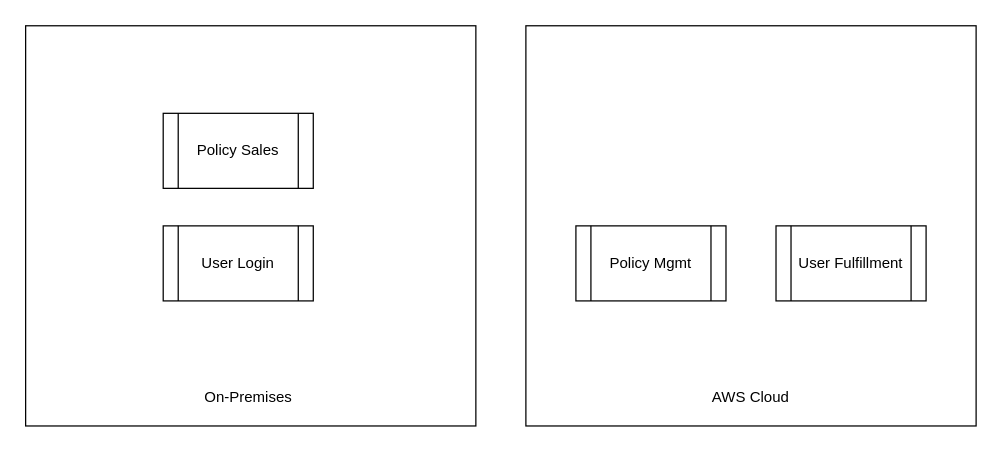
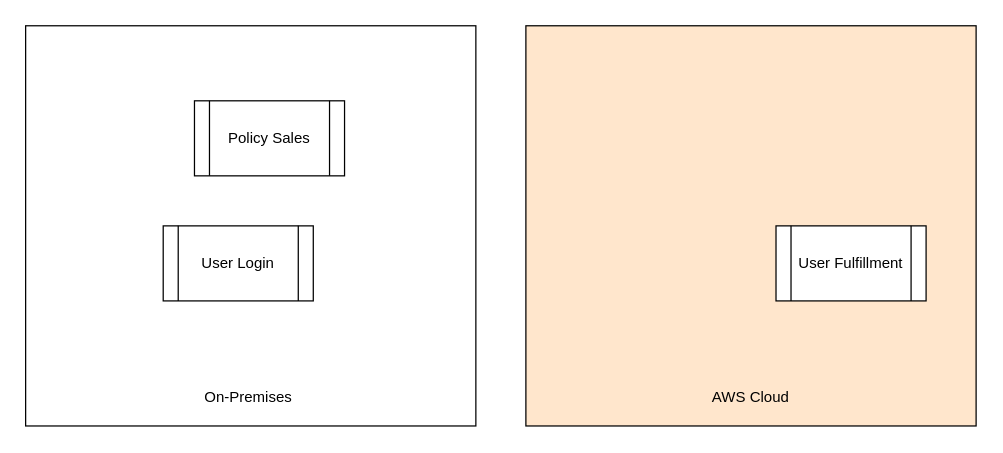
- <mxCell id="6" value="Policy Sales" style="shape=process;whiteSpace=wrap;html=1;backgroundOutline=1;" vertex="1" parent="1"><mxGeometry x="130" y="90" width="120" height="60" as="geometry" /></mxCell>
+ <mxCell id="6" value="Policy Sales" style="shape=process;whiteSpace=wrap;html=1;backgroundOutline=1;" vertex="1" parent="1"><mxGeometry x="155" y="80" width="120" height="60" as="geometry" /></mxCell>
- <mxCell id="3" value="&lt;br&gt;&lt;br&gt;&lt;br&gt;&lt;br&gt;&lt;br&gt;&lt;br&gt;&lt;br&gt;&lt;br&gt;&lt;br&gt;&lt;br&gt;&lt;br&gt;&lt;br&gt;&lt;br&gt;&lt;br&gt;&lt;br&gt;&lt;br&gt;&lt;br&gt;&lt;br&gt;&lt;br&gt;AWS Cloud" style="rounded=0;whiteSpace=wrap;html=1;" vertex="1" parent="1"><mxGeometry x="420" y="20" width="360" height="320" as="geometry" /></mxCell>
+ <mxCell id="3" value="&lt;br&gt;&lt;br&gt;&lt;br&gt;&lt;br&gt;&lt;br&gt;&lt;br&gt;&lt;br&gt;&lt;br&gt;&lt;br&gt;&lt;br&gt;&lt;br&gt;&lt;br&gt;&lt;br&gt;&lt;br&gt;&lt;br&gt;&lt;br&gt;&lt;br&gt;&lt;br&gt;&lt;br&gt;AWS Cloud" style="rounded=0;whiteSpace=wrap;html=1;fillColor=#ffe6cc;" vertex="1" parent="1"><mxGeometry x="420" y="20" width="360" height="320" as="geometry" /></mxCell>
- <mxCell id="4" value="Policy Mgmt" style="shape=process;whiteSpace=wrap;html=1;backgroundOutline=1;" vertex="1" parent="1"><mxGeometry x="460" y="180" width="120" height="60" as="geometry" /></mxCell>
